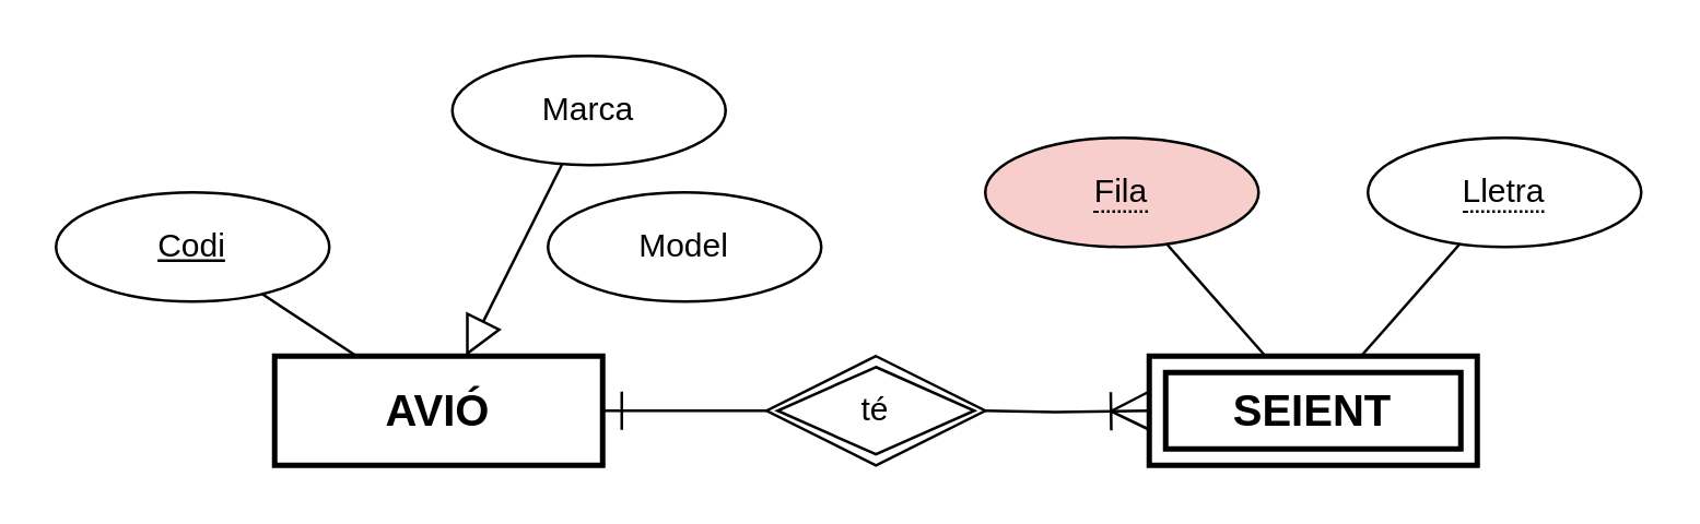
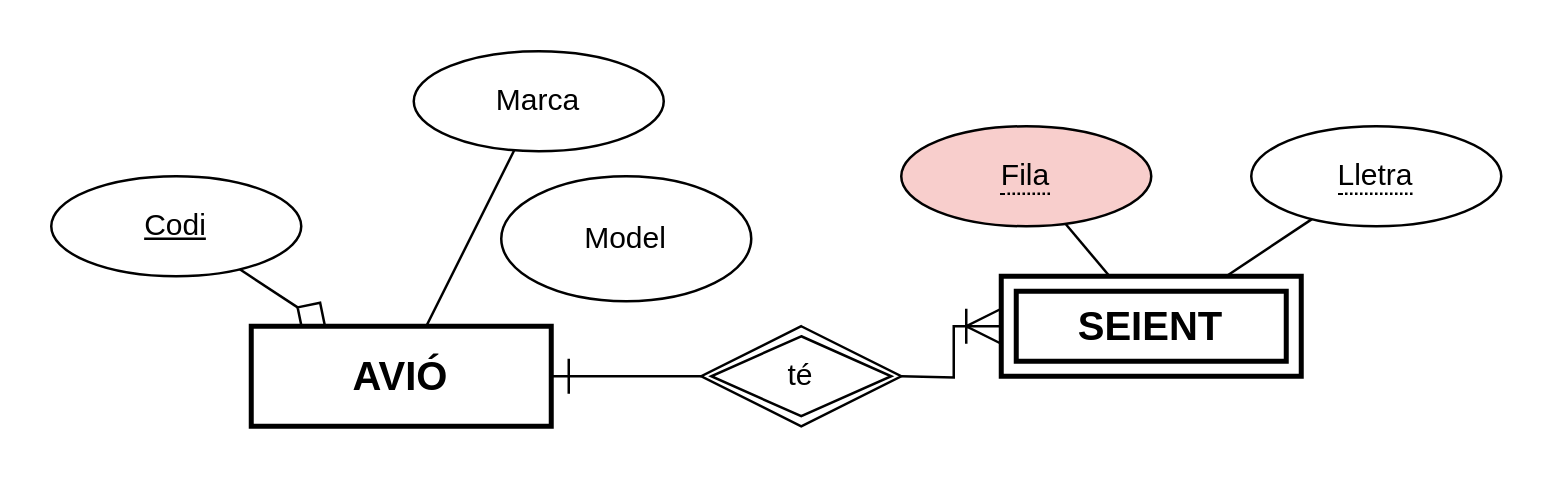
- <mxCell id="14" value="Model" style="ellipse;whiteSpace=wrap;html=1;align=center;fontStyle=0;" vertex="1" parent="1"><mxGeometry x="200" y="70" width="100" height="40" as="geometry" /></mxCell>
+ <mxCell id="14" value="Model" style="ellipse;whiteSpace=wrap;html=1;align=center;fontStyle=0;" vertex="1" parent="1"><mxGeometry x="200" y="70" width="100" height="50" as="geometry" /></mxCell>
- <mxCell id="15" style="rounded=0;orthogonalLoop=1;jettySize=auto;html=1;endArrow=block;endFill=0;endSize=12;" edge="1" parent="1" source="13" target="11"><mxGeometry relative="1" as="geometry"><mxPoint x="89" y="116" as="sourcePoint" /><mxPoint x="133" y="140" as="targetPoint" /></mxGeometry></mxCell>
+ <mxCell id="15" style="rounded=0;orthogonalLoop=1;jettySize=auto;html=1;endArrow=none;endFill=0;endSize=12;" edge="1" parent="1" source="13" target="11"><mxGeometry relative="1" as="geometry"><mxPoint x="89" y="116" as="sourcePoint" /><mxPoint x="133" y="140" as="targetPoint" /></mxGeometry></mxCell>
- <mxCell id="6" style="rounded=0;orthogonalLoop=1;jettySize=auto;html=1;endArrow=none;endFill=0;endSize=12;" parent="1" source="5" target="11" edge="1"><mxGeometry relative="1" as="geometry"><mxPoint x="270" y="30" as="sourcePoint" /><mxPoint x="210" y="30" as="targetPoint" /></mxGeometry></mxCell>
+ <mxCell id="6" style="rounded=0;orthogonalLoop=1;jettySize=auto;html=1;endArrow=diamond;endFill=0;endSize=12;" parent="1" source="5" target="11" edge="1"><mxGeometry relative="1" as="geometry"><mxPoint x="270" y="30" as="sourcePoint" /><mxPoint x="210" y="30" as="targetPoint" /></mxGeometry></mxCell>
- <mxCell id="2" value="&lt;b&gt;SEIENT&lt;/b&gt;" style="shape=ext;margin=3;double=1;whiteSpace=wrap;html=1;align=center;strokeWidth=2;fontSize=16;" parent="1" vertex="1"><mxGeometry x="420" y="130" width="120" height="40" as="geometry" /></mxCell>
+ <mxCell id="2" value="&lt;b&gt;SEIENT&lt;/b&gt;" style="shape=ext;margin=3;double=1;whiteSpace=wrap;html=1;align=center;strokeWidth=2;fontSize=16;" parent="1" vertex="1"><mxGeometry x="400" y="110" width="120" height="40" as="geometry" /></mxCell>
